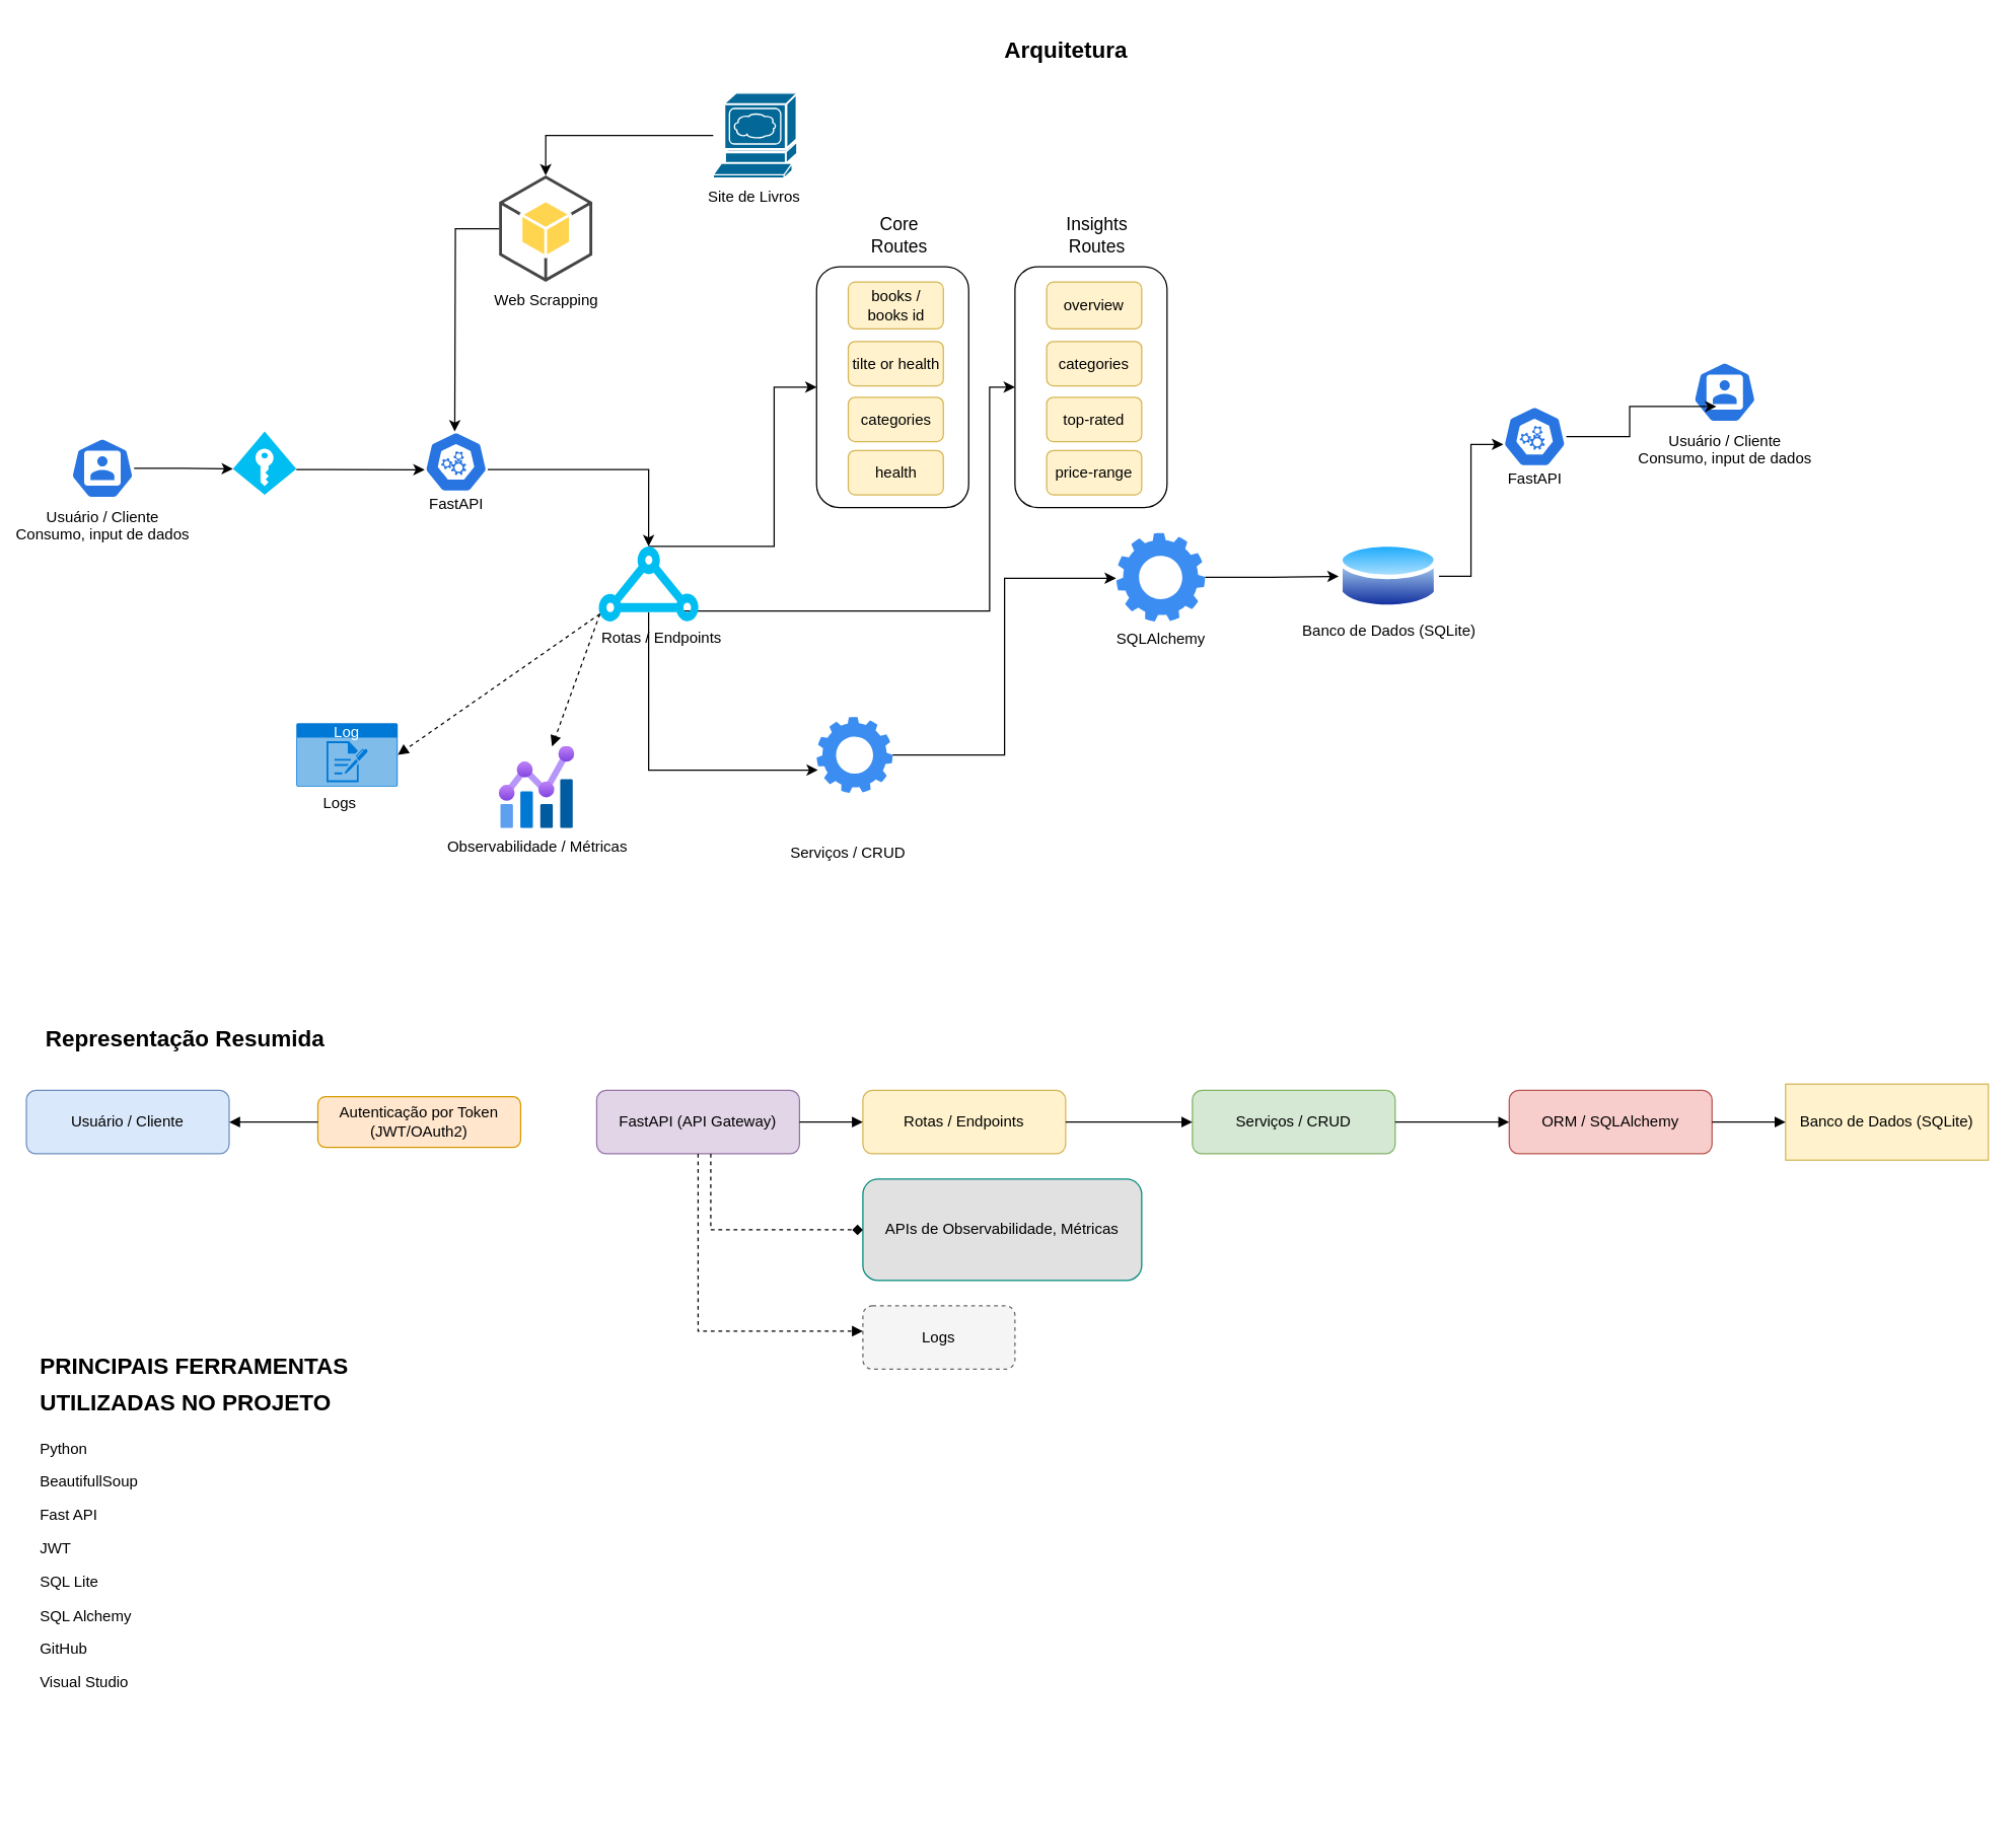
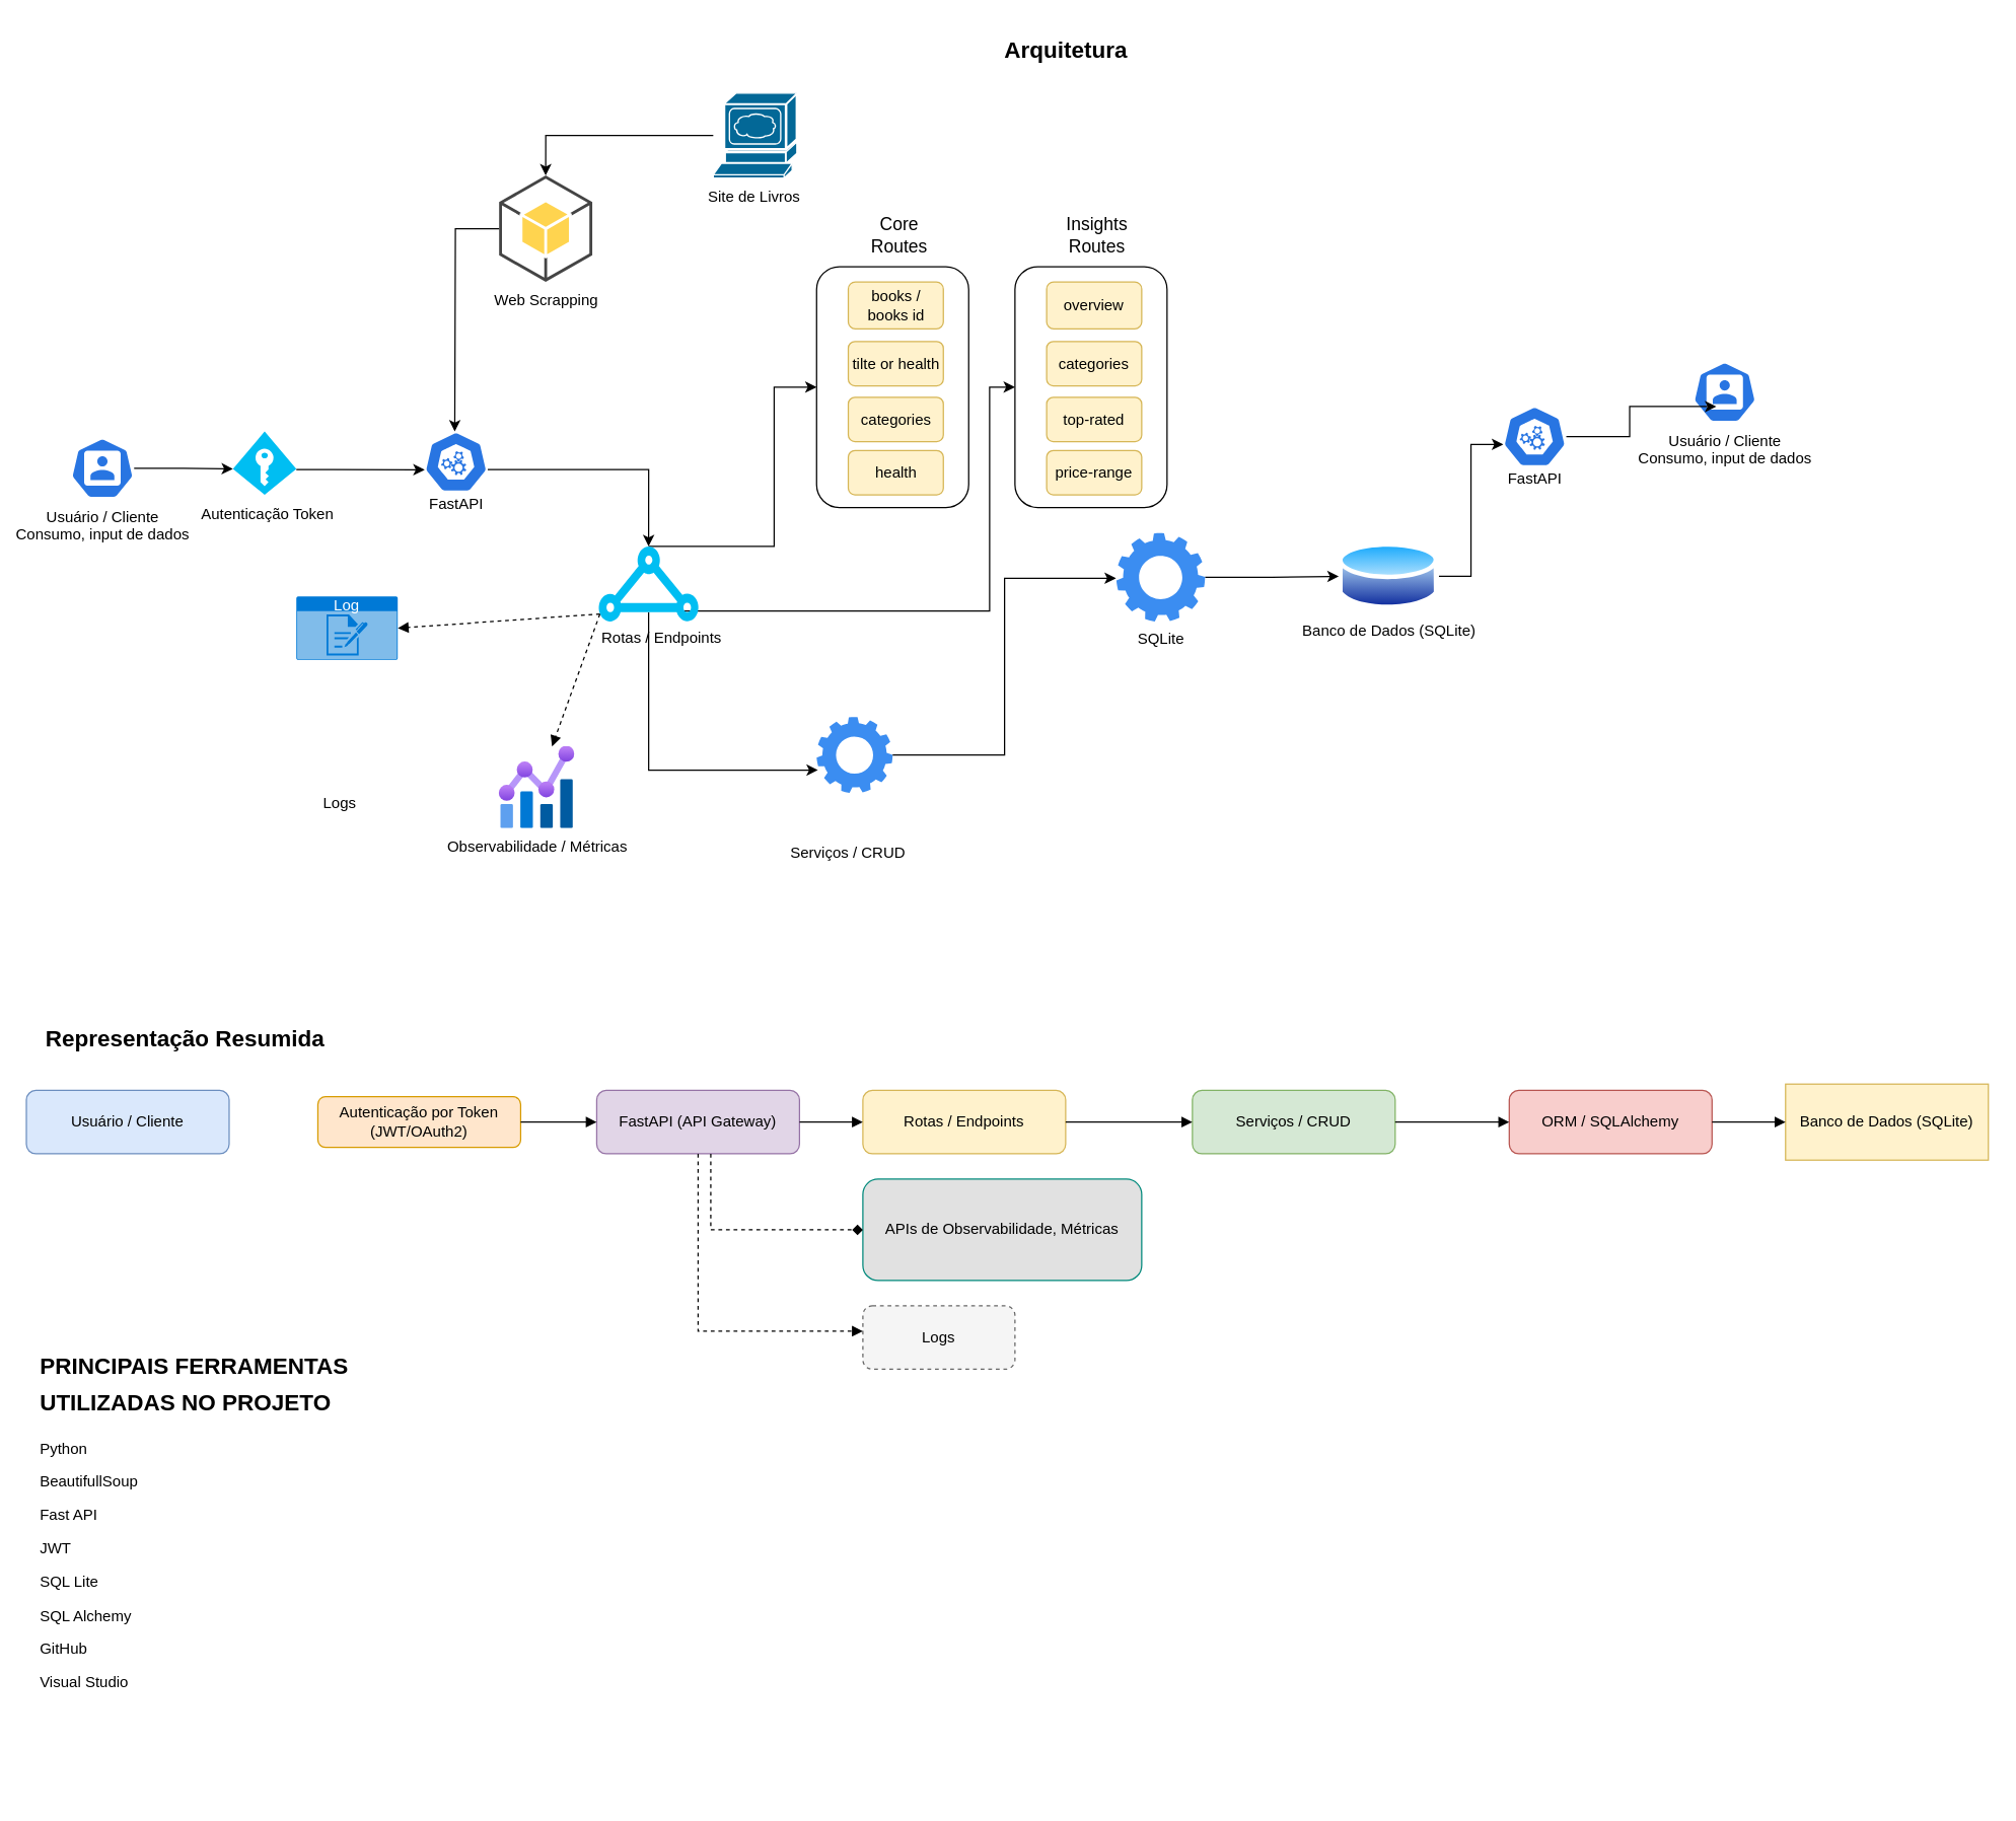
+ <mxCell id="20" value="Autenticação Token" style="text;html=1;strokeColor=none;fillColor=none;align=center;verticalAlign=top;" parent="1" vertex="1"><mxGeometry x="165" y="392" width="90" height="30" as="geometry" /></mxCell>
- <mxCell id="24" value="&lt;div&gt;&lt;span style=&quot;background-color: transparent; color: light-dark(rgb(0, 0, 0), rgb(255, 255, 255));&quot;&gt;SQLAlchemy&lt;/span&gt;&lt;/div&gt;" style="text;html=1;strokeColor=none;fillColor=none;align=center;verticalAlign=top;" parent="1" vertex="1"><mxGeometry x="870" y="490" width="90" height="30" as="geometry" /></mxCell>
+ <mxCell id="24" value="&lt;div&gt;&lt;span style=&quot;background-color: transparent; color: light-dark(rgb(0, 0, 0), rgb(255, 255, 255));&quot;&gt;SQLite&lt;/span&gt;&lt;/div&gt;" style="text;html=1;strokeColor=none;fillColor=none;align=center;verticalAlign=top;" parent="1" vertex="1"><mxGeometry x="870" y="490" width="90" height="30" as="geometry" /></mxCell>
- <mxCell id="43" value="Log" style="html=1;whiteSpace=wrap;strokeColor=none;fillColor=#0079D6;labelPosition=center;verticalLabelPosition=middle;verticalAlign=top;align=center;fontSize=12;outlineConnect=0;spacingTop=-6;fontColor=#FFFFFF;sketch=0;shape=mxgraph.sitemap.log;" parent="1" vertex="1"><mxGeometry x="233" y="570.25" width="80" height="50" as="geometry" /></mxCell>
+ <mxCell id="43" value="Log" style="html=1;whiteSpace=wrap;strokeColor=none;fillColor=#0079D6;labelPosition=center;verticalLabelPosition=middle;verticalAlign=top;align=center;fontSize=12;outlineConnect=0;spacingTop=-6;fontColor=#FFFFFF;sketch=0;shape=mxgraph.sitemap.log;" parent="1" vertex="1"><mxGeometry x="233" y="470.25" width="80" height="50" as="geometry" /></mxCell>
- <mxCell id="12" style="edgeStyle=orthogonalEdgeStyle;rounded=0;orthogonalLoop=1;jettySize=auto;html=1;endArrow=block;endFill=1;" parent="1" source="4" target="3" edge="1"><mxGeometry relative="1" as="geometry" /></mxCell>
+ <mxCell id="12" style="edgeStyle=orthogonalEdgeStyle;rounded=0;orthogonalLoop=1;jettySize=auto;html=1;endArrow=block;endFill=1;" parent="1" source="4" target="5" edge="1"><mxGeometry relative="1" as="geometry" /></mxCell>
